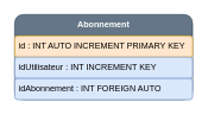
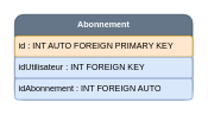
- <mxCell id="3" value="id : INT AUTO INCREMENT PRIMARY KEY" style="text;strokeColor=#d79b00;fillColor=#ffe6cc;align=left;verticalAlign=middle;spacingLeft=4;spacingRight=4;overflow=hidden;points=[[0,0.5],[1,0.5]];portConstraint=eastwest;rotatable=0;whiteSpace=wrap;html=1;rounded=1;" vertex="1" parent="2"><mxGeometry y="30" width="250" height="30" as="geometry" /></mxCell>
+ <mxCell id="3" value="id : INT AUTO FOREIGN PRIMARY KEY" style="text;strokeColor=#d79b00;fillColor=#ffe6cc;align=left;verticalAlign=middle;spacingLeft=4;spacingRight=4;overflow=hidden;points=[[0,0.5],[1,0.5]];portConstraint=eastwest;rotatable=0;whiteSpace=wrap;html=1;rounded=1;" vertex="1" parent="2"><mxGeometry y="30" width="250" height="30" as="geometry" /></mxCell>
- <mxCell id="4" value="idUtilisateur : INT INCREMENT KEY" style="text;strokeColor=#6c8ebf;fillColor=#dae8fc;align=left;verticalAlign=middle;spacingLeft=4;spacingRight=4;overflow=hidden;points=[[0,0.5],[1,0.5]];portConstraint=eastwest;rotatable=0;whiteSpace=wrap;html=1;rounded=1;" vertex="1" parent="2"><mxGeometry y="60" width="250" height="30" as="geometry" /></mxCell>
+ <mxCell id="4" value="idUtilisateur : INT FOREIGN KEY" style="text;strokeColor=#6c8ebf;fillColor=#dae8fc;align=left;verticalAlign=middle;spacingLeft=4;spacingRight=4;overflow=hidden;points=[[0,0.5],[1,0.5]];portConstraint=eastwest;rotatable=0;whiteSpace=wrap;html=1;rounded=1;" vertex="1" parent="2"><mxGeometry y="60" width="250" height="30" as="geometry" /></mxCell>
